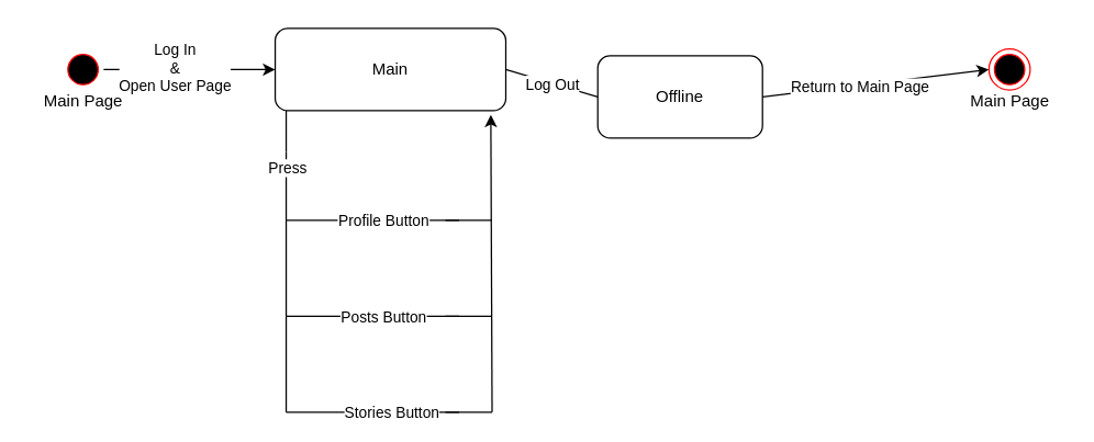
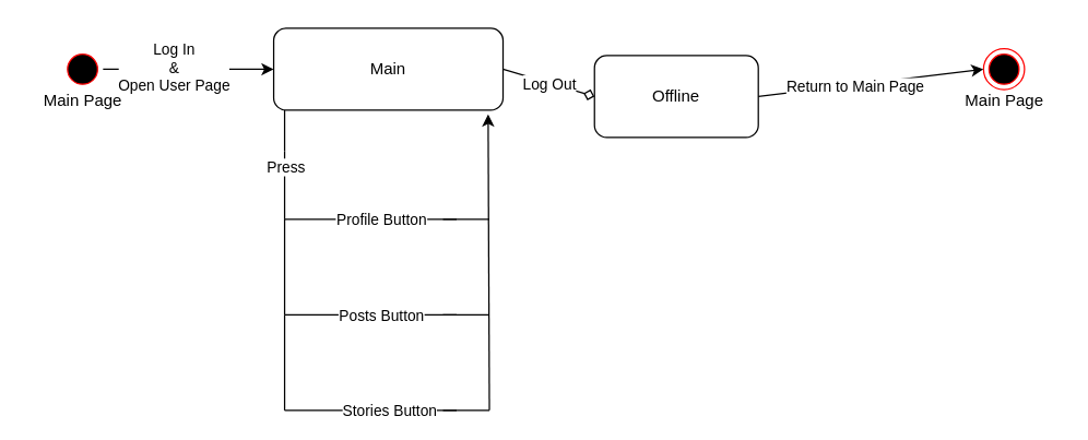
- <mxCell id="7" value="" style="endArrow=none;html=1;rounded=0;exitX=1;exitY=0.5;exitDx=0;exitDy=0;entryX=0;entryY=0.5;entryDx=0;entryDy=0;endFill=0;" edge="1" parent="1" source="3" target="9"><mxGeometry width="50" height="50" relative="1" as="geometry"><mxPoint x="350" y="49.5" as="sourcePoint" /><mxPoint x="460" y="50" as="targetPoint" /></mxGeometry></mxCell>
+ <mxCell id="7" value="" style="endArrow=diamond;html=1;rounded=0;exitX=1;exitY=0.5;exitDx=0;exitDy=0;entryX=0;entryY=0.5;entryDx=0;entryDy=0;endFill=0;" edge="1" parent="1" source="3" target="9"><mxGeometry width="50" height="50" relative="1" as="geometry"><mxPoint x="350" y="49.5" as="sourcePoint" /><mxPoint x="460" y="50" as="targetPoint" /></mxGeometry></mxCell>
